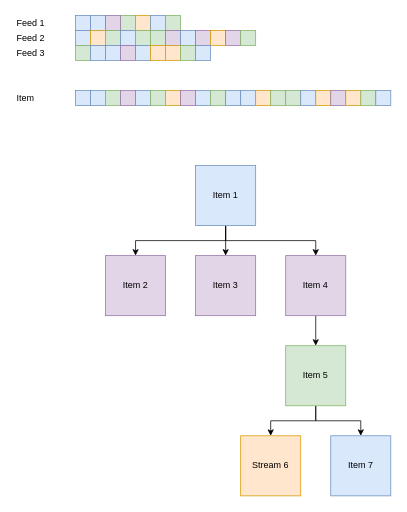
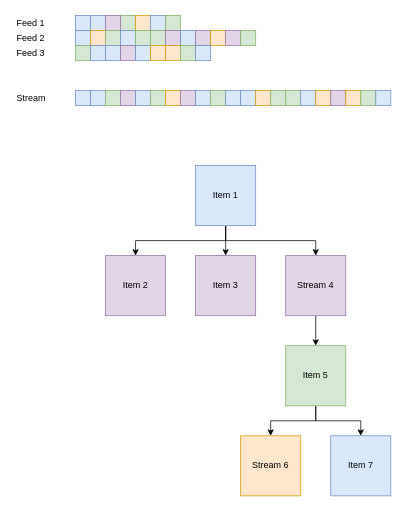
- <mxCell id="67" value="Item" style="text;html=1;resizable=0;autosize=1;align=left;verticalAlign=middle;points=[];fillColor=none;strokeColor=none;rounded=0;" vertex="1" parent="1"><mxGeometry x="20" y="120" width="50" height="20" as="geometry" /></mxCell>
+ <mxCell id="67" value="Stream" style="text;html=1;resizable=0;autosize=1;align=left;verticalAlign=middle;points=[];fillColor=none;strokeColor=none;rounded=0;" vertex="1" parent="1"><mxGeometry x="20" y="120" width="50" height="20" as="geometry" /></mxCell>
- <mxCell id="14" value="Item 4" style="whiteSpace=wrap;html=1;aspect=fixed;fillColor=#e1d5e7;strokeColor=#9673a6;" vertex="1" parent="1"><mxGeometry x="380" y="340" width="80" height="80" as="geometry" /></mxCell>
+ <mxCell id="14" value="Stream 4" style="whiteSpace=wrap;html=1;aspect=fixed;fillColor=#e1d5e7;strokeColor=#9673a6;" vertex="1" parent="1"><mxGeometry x="380" y="340" width="80" height="80" as="geometry" /></mxCell>
